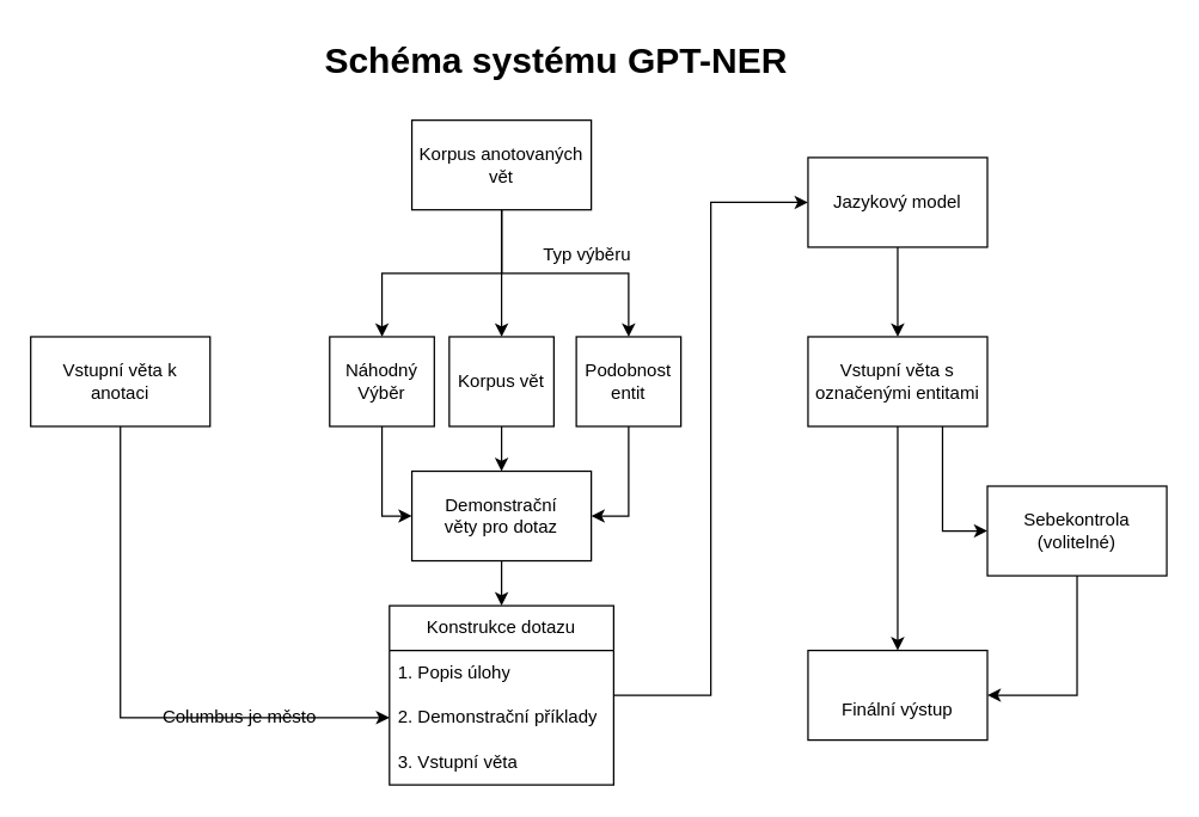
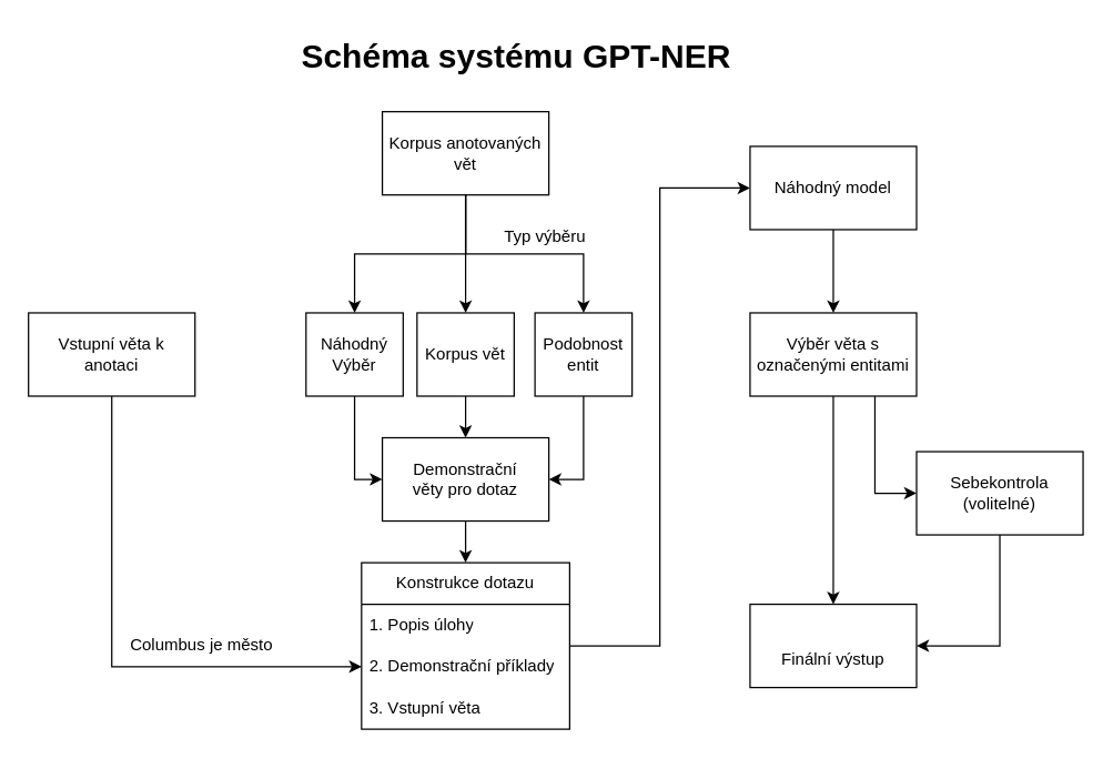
- <mxCell id="49" value="Jazykový model" style="text;html=1;align=center;verticalAlign=middle;whiteSpace=wrap;rounded=0;" vertex="1" parent="47"><mxGeometry y="15" width="130" height="30" as="geometry" /></mxCell>
+ <mxCell id="49" value="Náhodný model" style="text;html=1;align=center;verticalAlign=middle;whiteSpace=wrap;rounded=0;" vertex="1" parent="47"><mxGeometry y="15" width="130" height="30" as="geometry" /></mxCell>
- <mxCell id="46" value="Vstupní věta s označenými entitami" style="text;html=1;align=center;verticalAlign=middle;whiteSpace=wrap;rounded=0;" vertex="1" parent="44"><mxGeometry y="15" width="130" height="30" as="geometry" /></mxCell>
+ <mxCell id="46" value="Výběr věta s označenými entitami" style="text;html=1;align=center;verticalAlign=middle;whiteSpace=wrap;rounded=0;" vertex="1" parent="44"><mxGeometry y="15" width="130" height="30" as="geometry" /></mxCell>
- <mxCell id="51" value="Columbus je město" style="text;html=1;align=center;verticalAlign=middle;whiteSpace=wrap;rounded=0;" vertex="1" parent="1"><mxGeometry x="90" y="465" width="140" height="30" as="geometry" /></mxCell>
+ <mxCell id="51" value="Columbus je město" style="text;html=1;align=center;verticalAlign=middle;whiteSpace=wrap;rounded=0;" vertex="1" parent="1"><mxGeometry x="75" y="450" width="140" height="30" as="geometry" /></mxCell>
